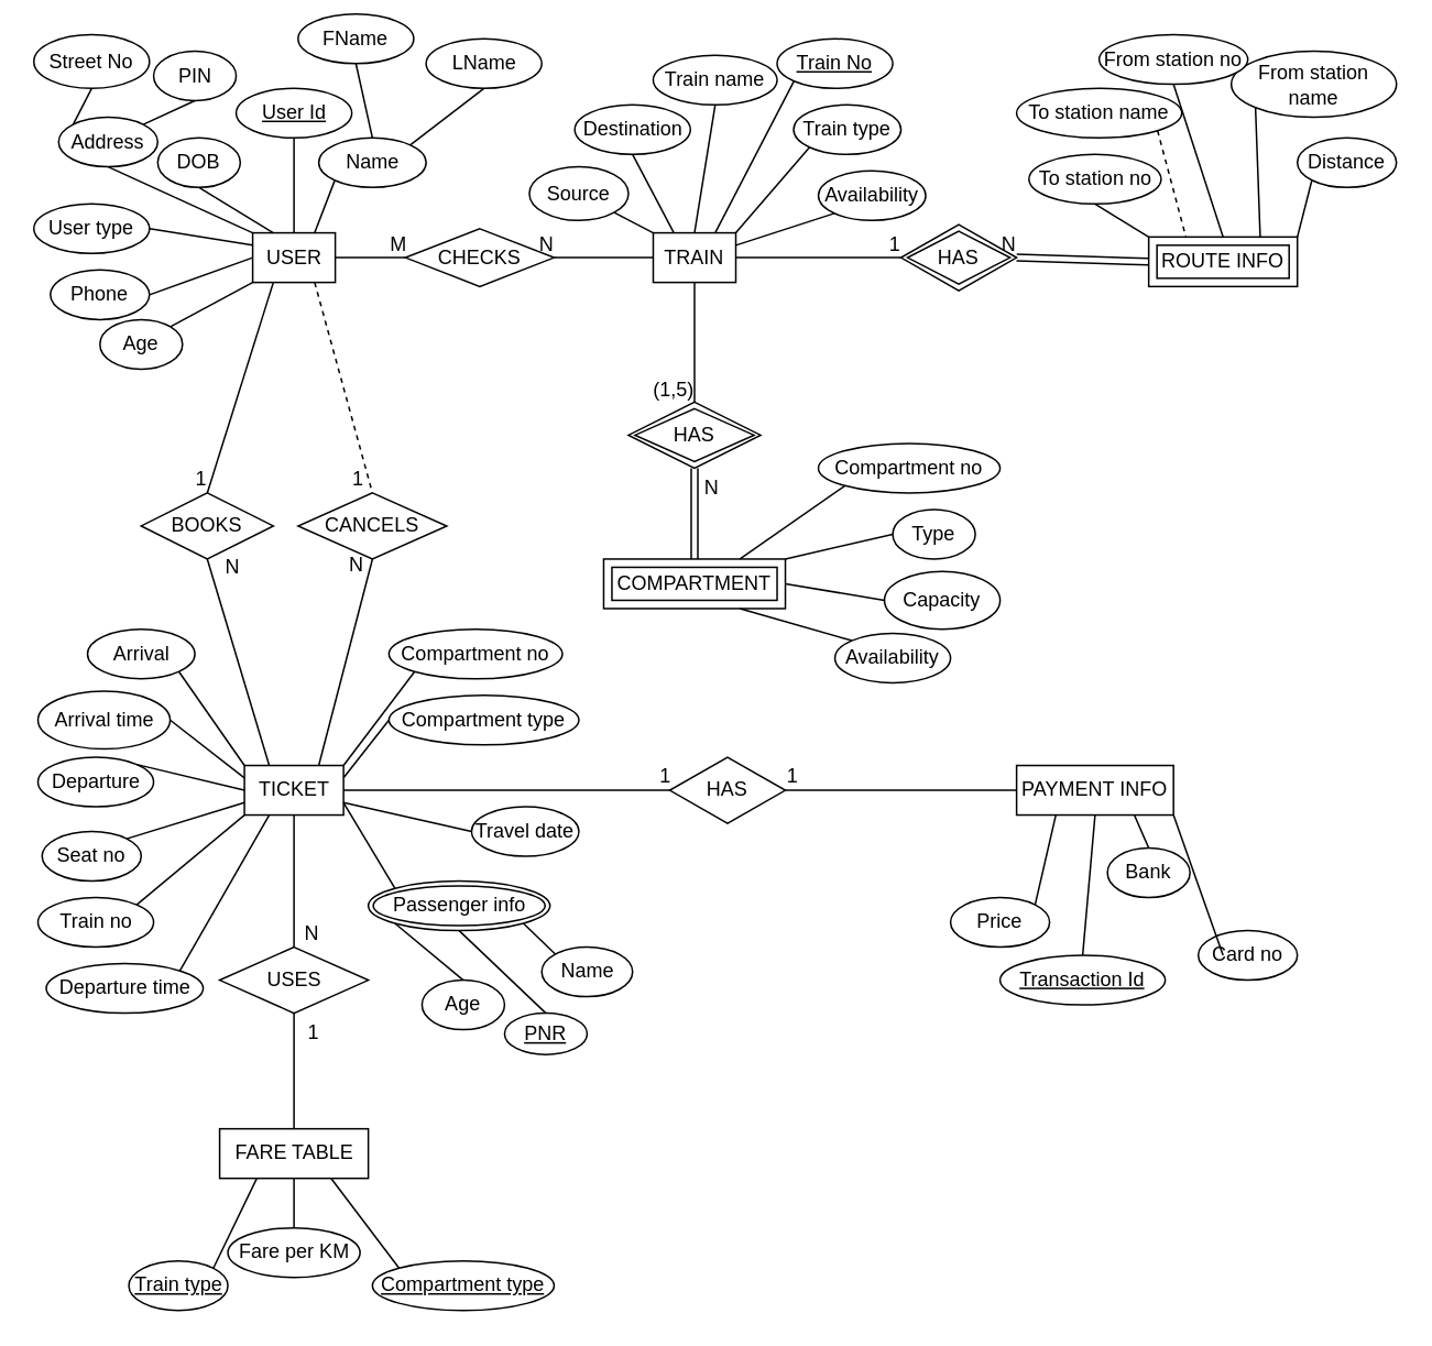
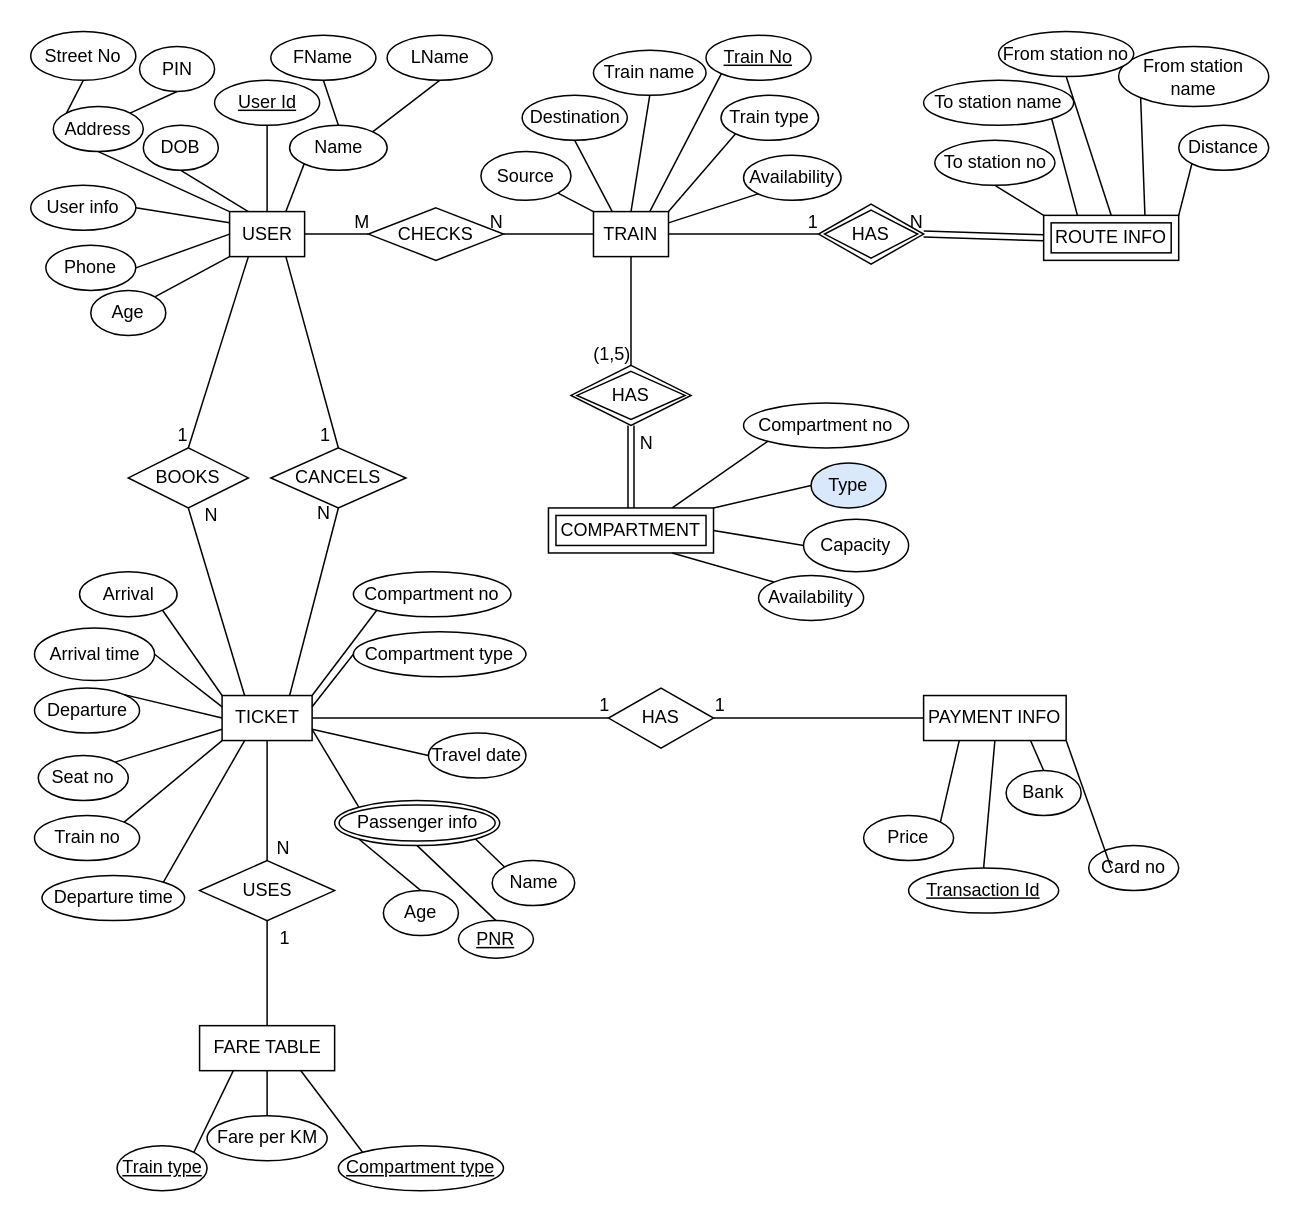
- <mxCell id="18" value="FName" style="ellipse;whiteSpace=wrap;html=1;align=center;" parent="1" vertex="1"><mxGeometry x="180" y="8" width="70" height="30" as="geometry" /></mxCell>
+ <mxCell id="18" value="FName" style="ellipse;whiteSpace=wrap;html=1;align=center;" parent="1" vertex="1"><mxGeometry x="180" y="23" width="70" height="30" as="geometry" /></mxCell>
- <mxCell id="109" value="" style="endArrow=none;html=1;rounded=0;exitX=1;exitY=1;exitDx=0;exitDy=0;entryX=0.25;entryY=0;entryDx=0;entryDy=0;dashed=1;" parent="1" source="32" target="8" edge="1"><mxGeometry relative="1" as="geometry"><mxPoint x="322.5" y="310.5" as="sourcePoint" /><mxPoint x="359.698" y="268.689" as="targetPoint" /></mxGeometry></mxCell>
+ <mxCell id="109" value="" style="endArrow=none;html=1;rounded=0;exitX=1;exitY=1;exitDx=0;exitDy=0;entryX=0.25;entryY=0;entryDx=0;entryDy=0;" parent="1" source="32" target="8" edge="1"><mxGeometry relative="1" as="geometry"><mxPoint x="322.5" y="310.5" as="sourcePoint" /><mxPoint x="359.698" y="268.689" as="targetPoint" /></mxGeometry></mxCell>
- <mxCell id="22" value="User type" style="ellipse;whiteSpace=wrap;html=1;align=center;" parent="1" vertex="1"><mxGeometry x="20" y="123" width="70" height="30" as="geometry" /></mxCell>
+ <mxCell id="22" value="User info" style="ellipse;whiteSpace=wrap;html=1;align=center;" parent="1" vertex="1"><mxGeometry x="20" y="123" width="70" height="30" as="geometry" /></mxCell>
- <mxCell id="77" value="" style="endArrow=none;html=1;rounded=0;exitX=0.75;exitY=1;exitDx=0;exitDy=0;entryX=0.5;entryY=0;entryDx=0;entryDy=0;dashed=1;" parent="1" source="6" target="12" edge="1"><mxGeometry relative="1" as="geometry"><mxPoint x="355" y="323" as="sourcePoint" /><mxPoint x="515" y="323" as="targetPoint" /></mxGeometry></mxCell>
+ <mxCell id="77" value="" style="endArrow=none;html=1;rounded=0;exitX=0.75;exitY=1;exitDx=0;exitDy=0;entryX=0.5;entryY=0;entryDx=0;entryDy=0;" parent="1" source="6" target="12" edge="1"><mxGeometry relative="1" as="geometry"><mxPoint x="355" y="323" as="sourcePoint" /><mxPoint x="515" y="323" as="targetPoint" /></mxGeometry></mxCell>
- <mxCell id="41" value="Type" style="ellipse;whiteSpace=wrap;html=1;align=center;" parent="1" vertex="1"><mxGeometry x="540" y="308" width="50" height="30" as="geometry" /></mxCell>
+ <mxCell id="41" value="Type" style="ellipse;whiteSpace=wrap;html=1;align=center;fillColor=#dae8fc;" parent="1" vertex="1"><mxGeometry x="540" y="308" width="50" height="30" as="geometry" /></mxCell>
